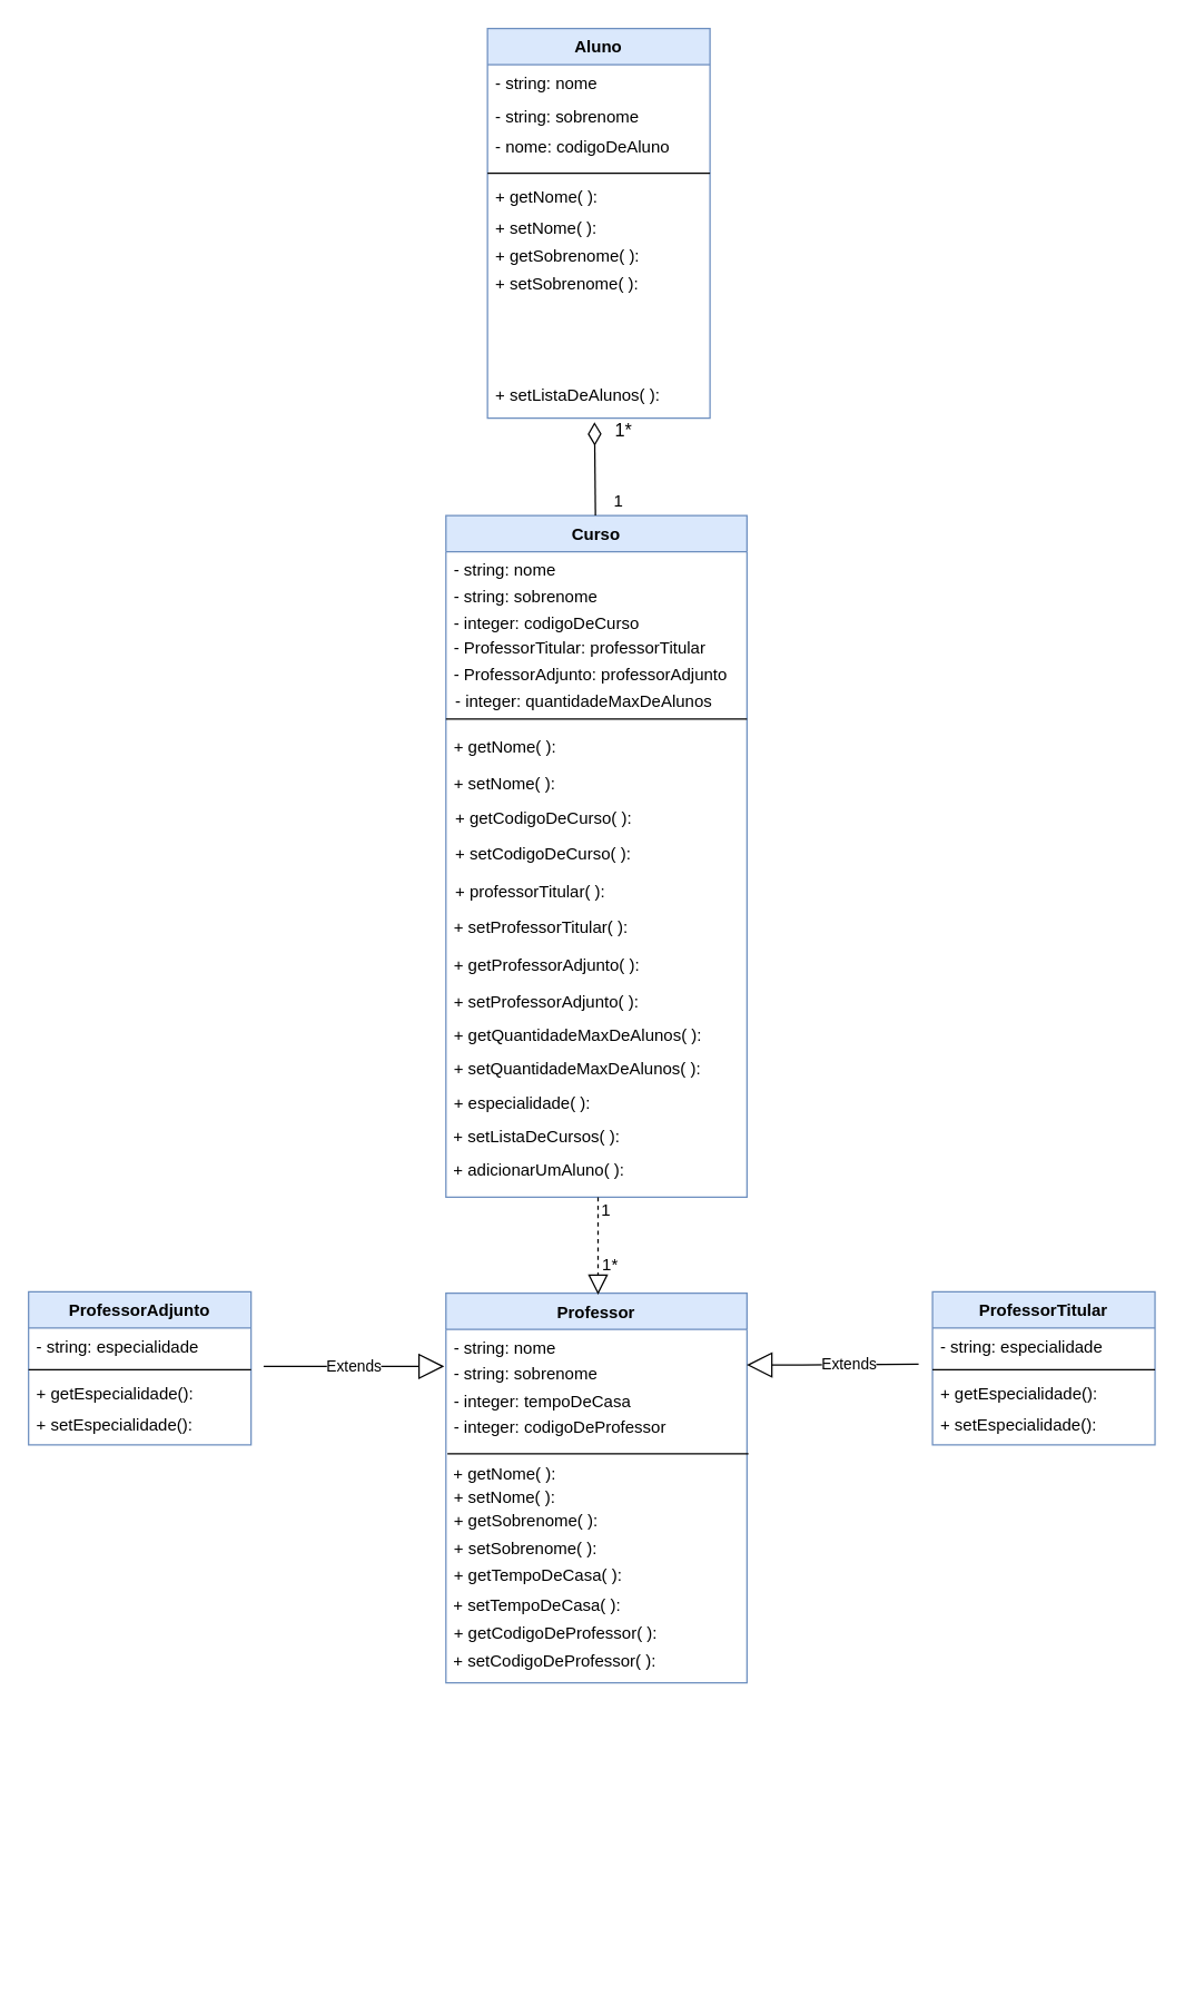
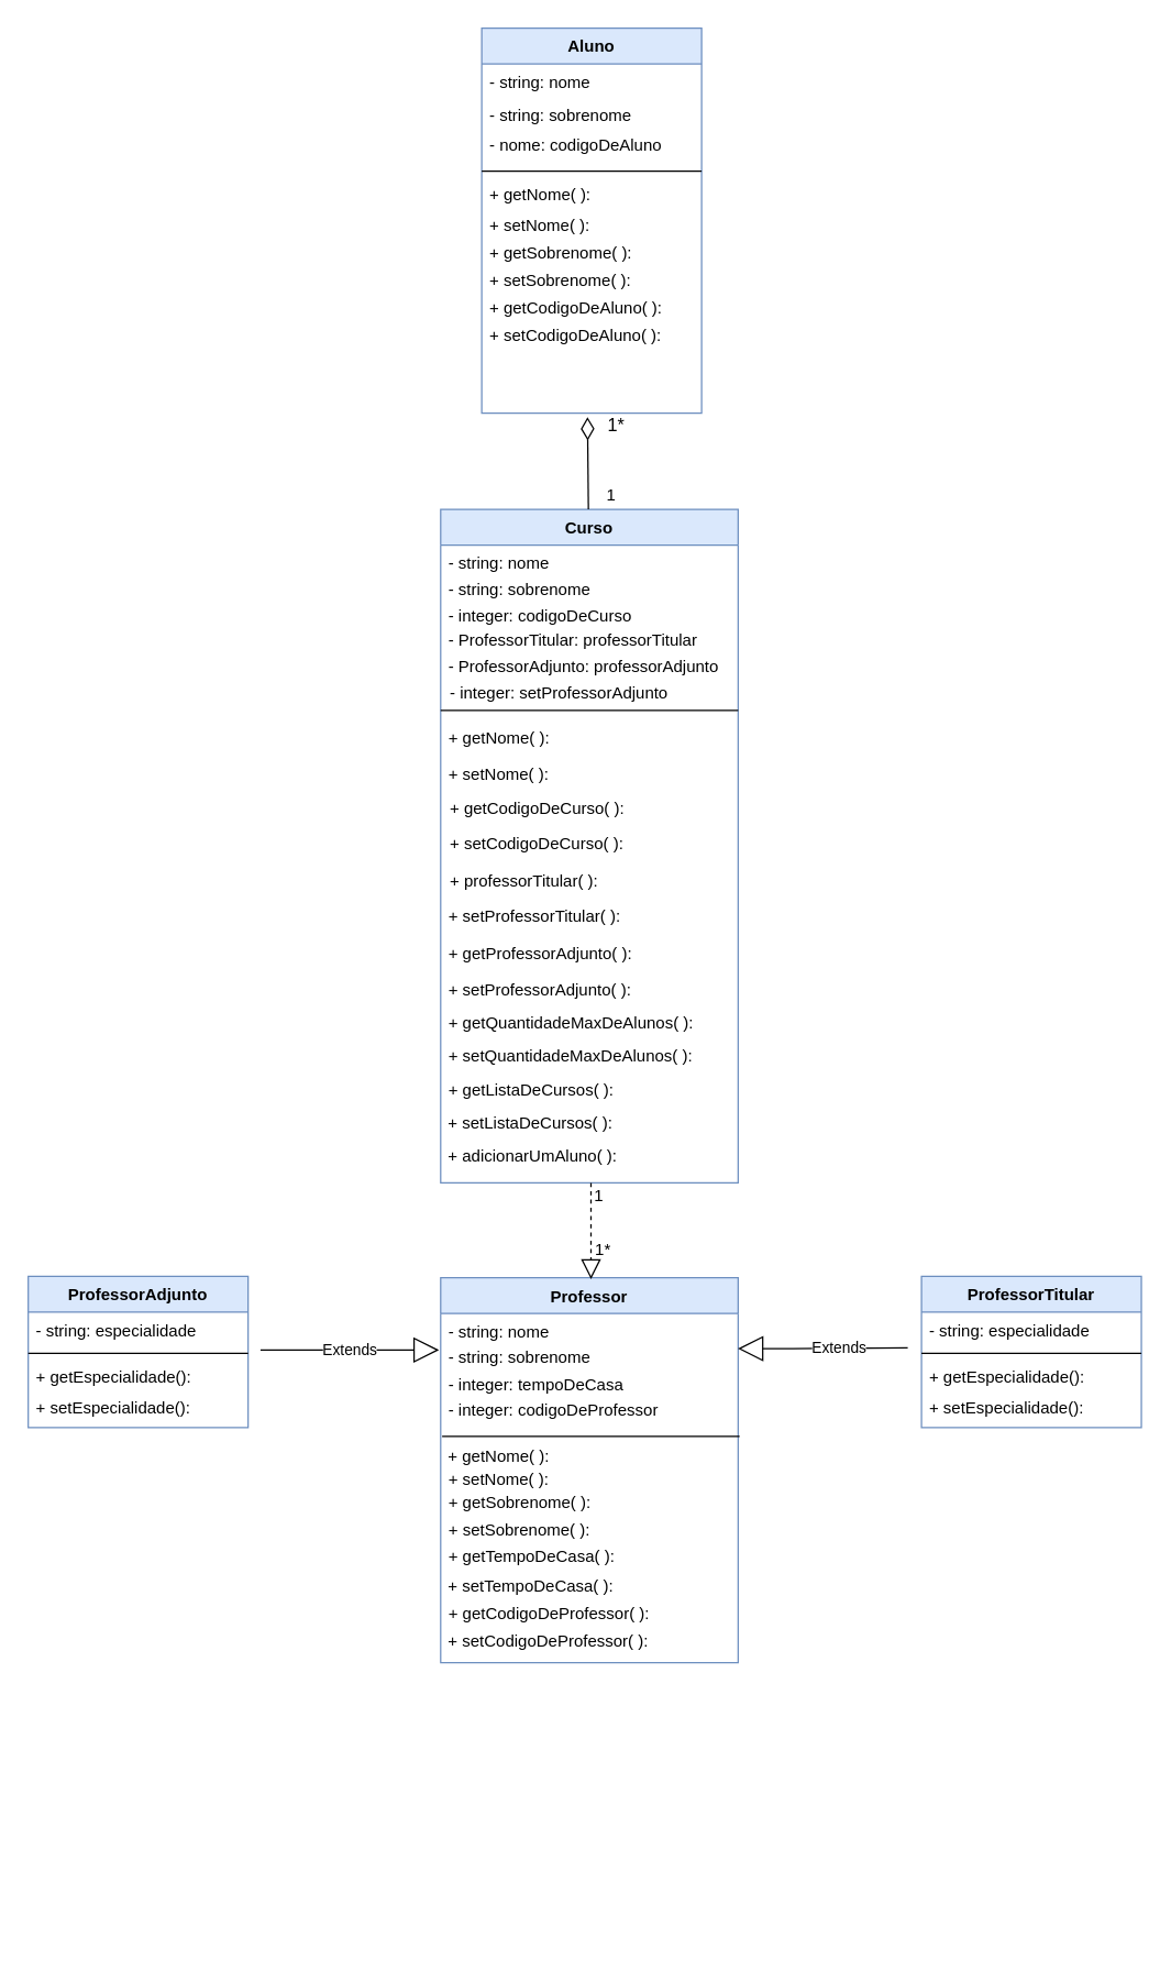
+ <mxCell id="13" value="+ getCodigoDeAluno( ):" style="text;strokeColor=none;fillColor=none;align=left;verticalAlign=top;spacingLeft=4;spacingRight=4;overflow=hidden;rotatable=0;points=[[0,0.5],[1,0.5]];portConstraint=eastwest;" vertex="1" parent="2"><mxGeometry y="190" width="160" height="20" as="geometry" /></mxCell>
+ <mxCell id="14" value="+ setCodigoDeAluno( ):" style="text;strokeColor=none;fillColor=none;align=left;verticalAlign=top;spacingLeft=4;spacingRight=4;overflow=hidden;rotatable=0;points=[[0,0.5],[1,0.5]];portConstraint=eastwest;" vertex="1" parent="2"><mxGeometry y="210" width="160" height="20" as="geometry" /></mxCell>
- <mxCell id="15" value="+ setListaDeAlunos( ):" style="text;strokeColor=none;fillColor=none;align=left;verticalAlign=top;spacingLeft=4;spacingRight=4;overflow=hidden;rotatable=0;points=[[0,0.5],[1,0.5]];portConstraint=eastwest;" vertex="1" parent="2"><mxGeometry y="250" width="160" height="20" as="geometry" /></mxCell>
- <mxCell id="29" value="- integer: quantidadeMaxDeAlunos" style="text;strokeColor=none;fillColor=none;align=left;verticalAlign=top;spacingLeft=4;spacingRight=4;overflow=hidden;rotatable=0;points=[[0,0.5],[1,0.5]];portConstraint=eastwest;" vertex="1" parent="17"><mxGeometry x="1.06" y="120" width="210" height="30" as="geometry" /></mxCell>
+ <mxCell id="29" value="- integer: setProfessorAdjunto" style="text;strokeColor=none;fillColor=none;align=left;verticalAlign=top;spacingLeft=4;spacingRight=4;overflow=hidden;rotatable=0;points=[[0,0.5],[1,0.5]];portConstraint=eastwest;" vertex="1" parent="17"><mxGeometry x="1.06" y="120" width="210" height="30" as="geometry" /></mxCell>
- <mxCell id="36" value="+ especialidade( ):" style="text;strokeColor=none;fillColor=none;align=left;verticalAlign=top;spacingLeft=4;spacingRight=4;overflow=hidden;rotatable=0;points=[[0,0.5],[1,0.5]];portConstraint=eastwest;" vertex="1" parent="16"><mxGeometry x="0.24" y="409.001" width="216.471" height="31.429" as="geometry" /></mxCell>
+ <mxCell id="36" value="+ getListaDeCursos( ):" style="text;strokeColor=none;fillColor=none;align=left;verticalAlign=top;spacingLeft=4;spacingRight=4;overflow=hidden;rotatable=0;points=[[0,0.5],[1,0.5]];portConstraint=eastwest;" vertex="1" parent="16"><mxGeometry x="0.24" y="409.001" width="216.471" height="31.429" as="geometry" /></mxCell>
